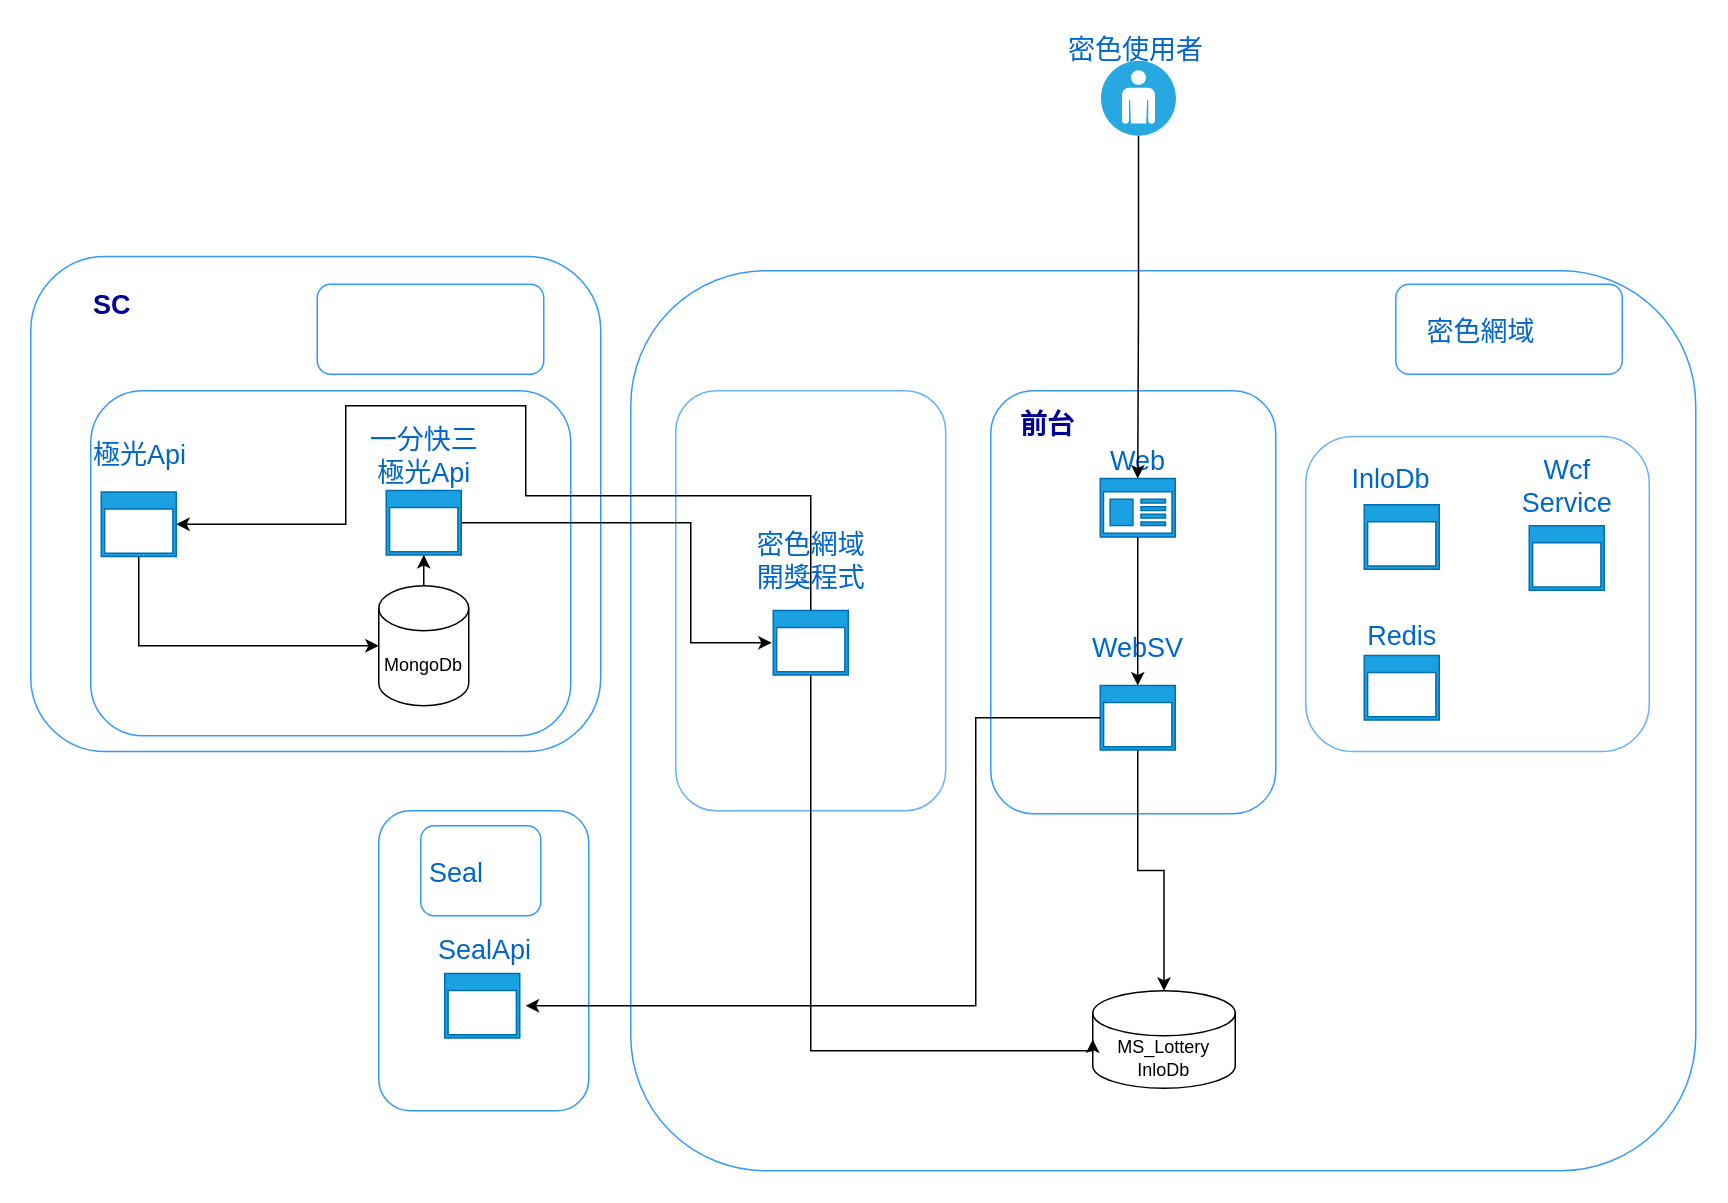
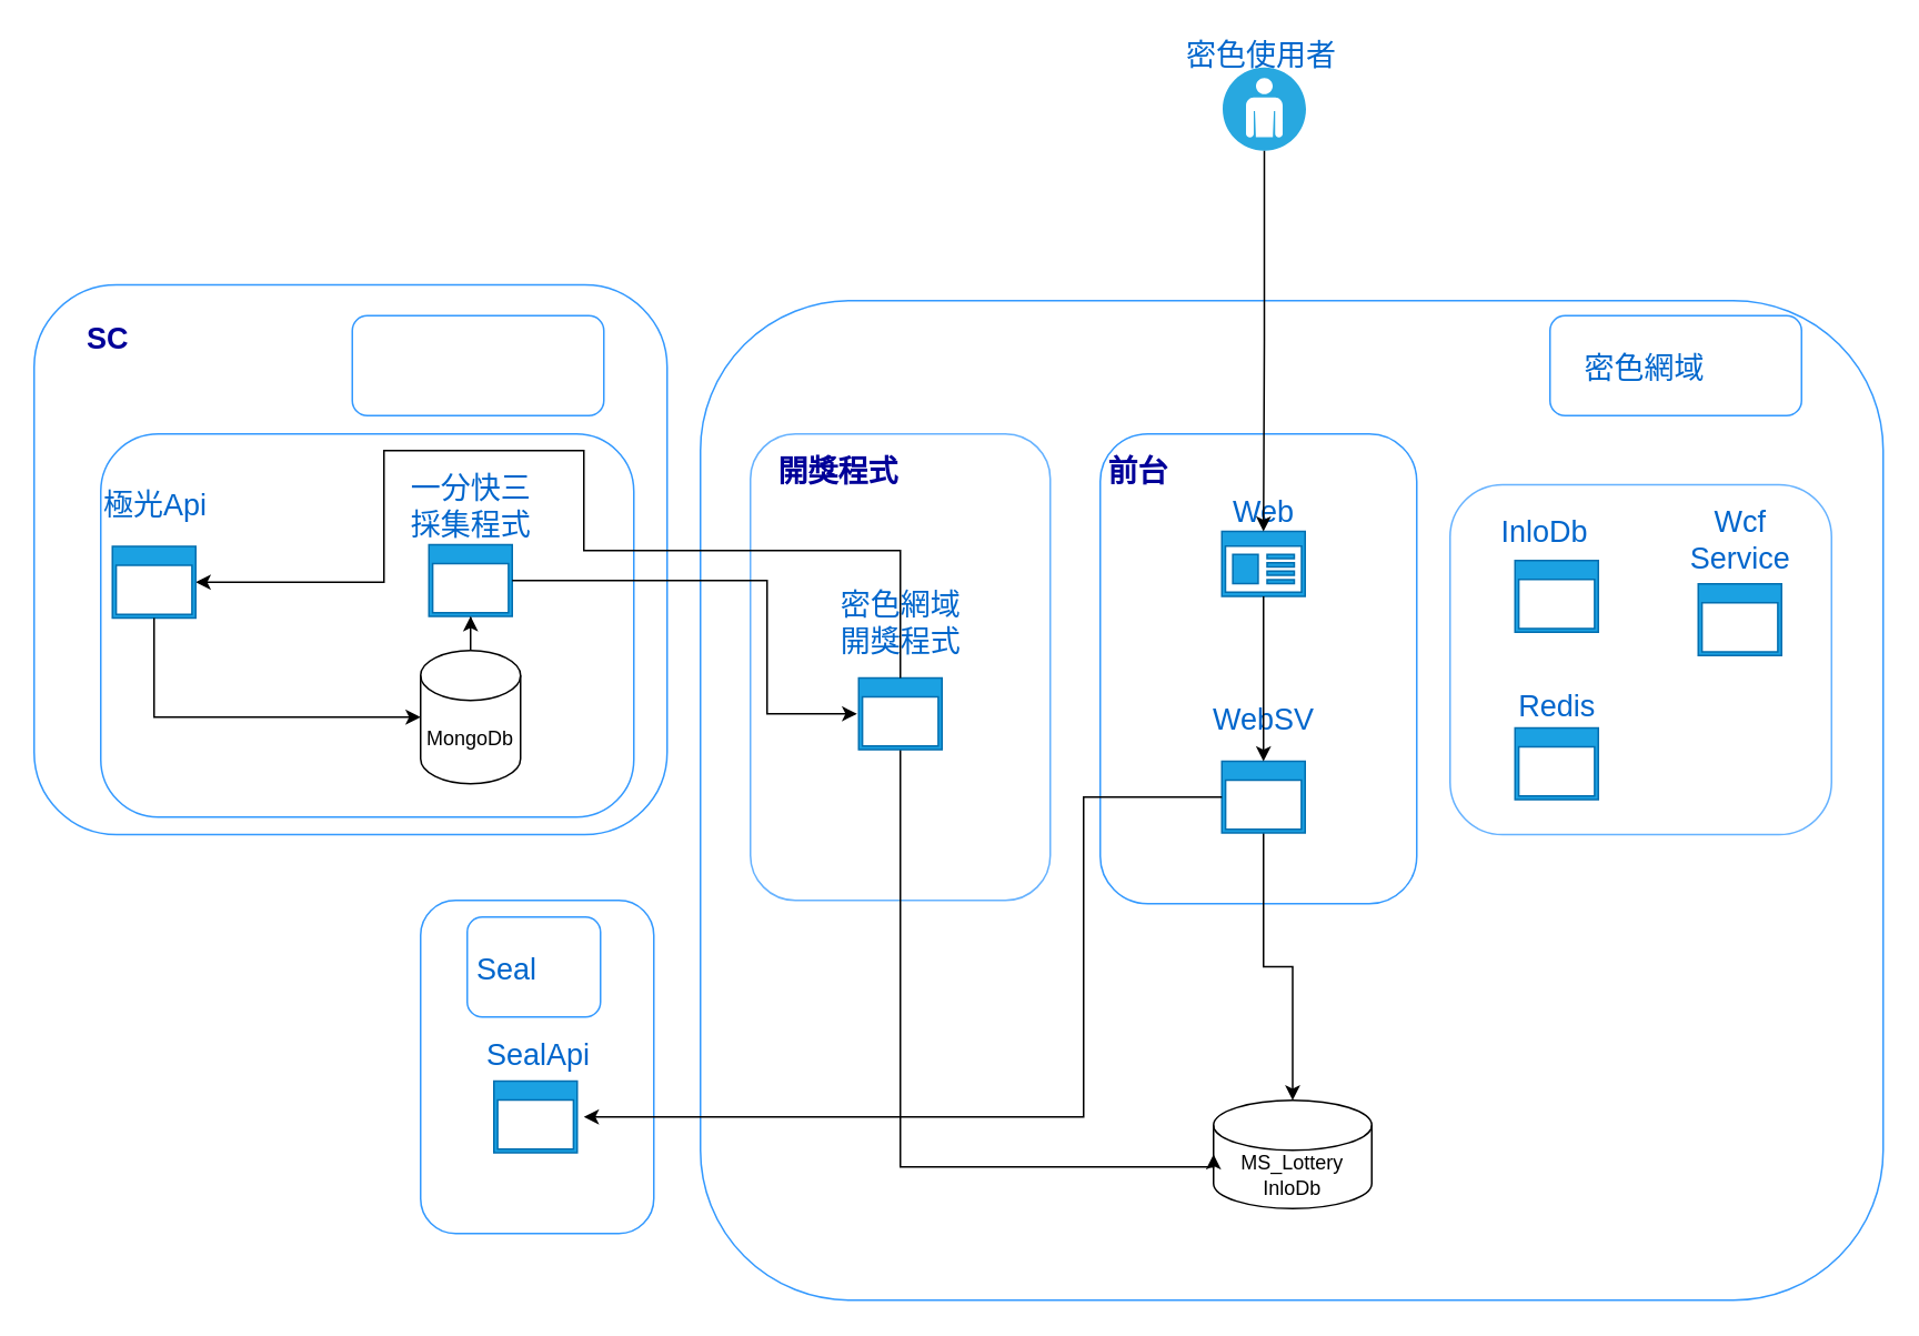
- <mxCell id="43" value="&lt;b&gt;&lt;font color=&quot;#000099&quot;&gt;SC&lt;/font&gt;&lt;/b&gt;" style="text;html=1;resizable=0;points=[];autosize=1;align=left;verticalAlign=top;spacingTop=-4;fontSize=18;fontColor=#0066CC;" parent="1" vertex="1"><mxGeometry x="60" y="190" width="50" height="30" as="geometry" /></mxCell>
+ <mxCell id="43" value="&lt;b&gt;&lt;font color=&quot;#000099&quot;&gt;SC&lt;/font&gt;&lt;/b&gt;" style="text;html=1;resizable=0;points=[];autosize=1;align=left;verticalAlign=top;spacingTop=-4;fontSize=18;fontColor=#0066CC;" parent="1" vertex="1"><mxGeometry x="50" y="190" width="50" height="30" as="geometry" /></mxCell>
- <mxCell id="25" value="&lt;b&gt;&lt;font color=&quot;#000099&quot;&gt;前台&lt;/font&gt;&lt;/b&gt;" style="text;html=1;resizable=0;points=[];autosize=1;align=left;verticalAlign=top;spacingTop=-4;fontSize=18;fontColor=#0066CC;" parent="1" vertex="1"><mxGeometry x="677.5" y="269.5" width="50" height="20" as="geometry" /></mxCell>
+ <mxCell id="25" value="&lt;b&gt;&lt;font color=&quot;#000099&quot;&gt;前台&lt;/font&gt;&lt;/b&gt;" style="text;html=1;resizable=0;points=[];autosize=1;align=left;verticalAlign=top;spacingTop=-4;fontSize=18;fontColor=#0066CC;" parent="1" vertex="1"><mxGeometry x="662.5" y="269.5" width="50" height="20" as="geometry" /></mxCell>
+ <mxCell id="35" value="&lt;b&gt;&lt;font color=&quot;#000099&quot;&gt;開獎程式&lt;/font&gt;&lt;/b&gt;" style="text;html=1;resizable=0;points=[];autosize=1;align=left;verticalAlign=top;spacingTop=-4;fontSize=18;fontColor=#0066CC;" parent="1" vertex="1"><mxGeometry x="465" y="270" width="100" height="30" as="geometry" /></mxCell>
- <mxCell id="49" value="一分快三&lt;br&gt;極光Api" style="text;html=1;resizable=0;points=[];autosize=1;align=center;verticalAlign=top;spacingTop=-4;fontSize=18;fontColor=#0066CC;" parent="46" vertex="1"><mxGeometry width="100" height="50" as="geometry" /></mxCell>
+ <mxCell id="49" value="一分快三&lt;br&gt;採集程式" style="text;html=1;resizable=0;points=[];autosize=1;align=center;verticalAlign=top;spacingTop=-4;fontSize=18;fontColor=#0066CC;" parent="46" vertex="1"><mxGeometry width="100" height="50" as="geometry" /></mxCell>
